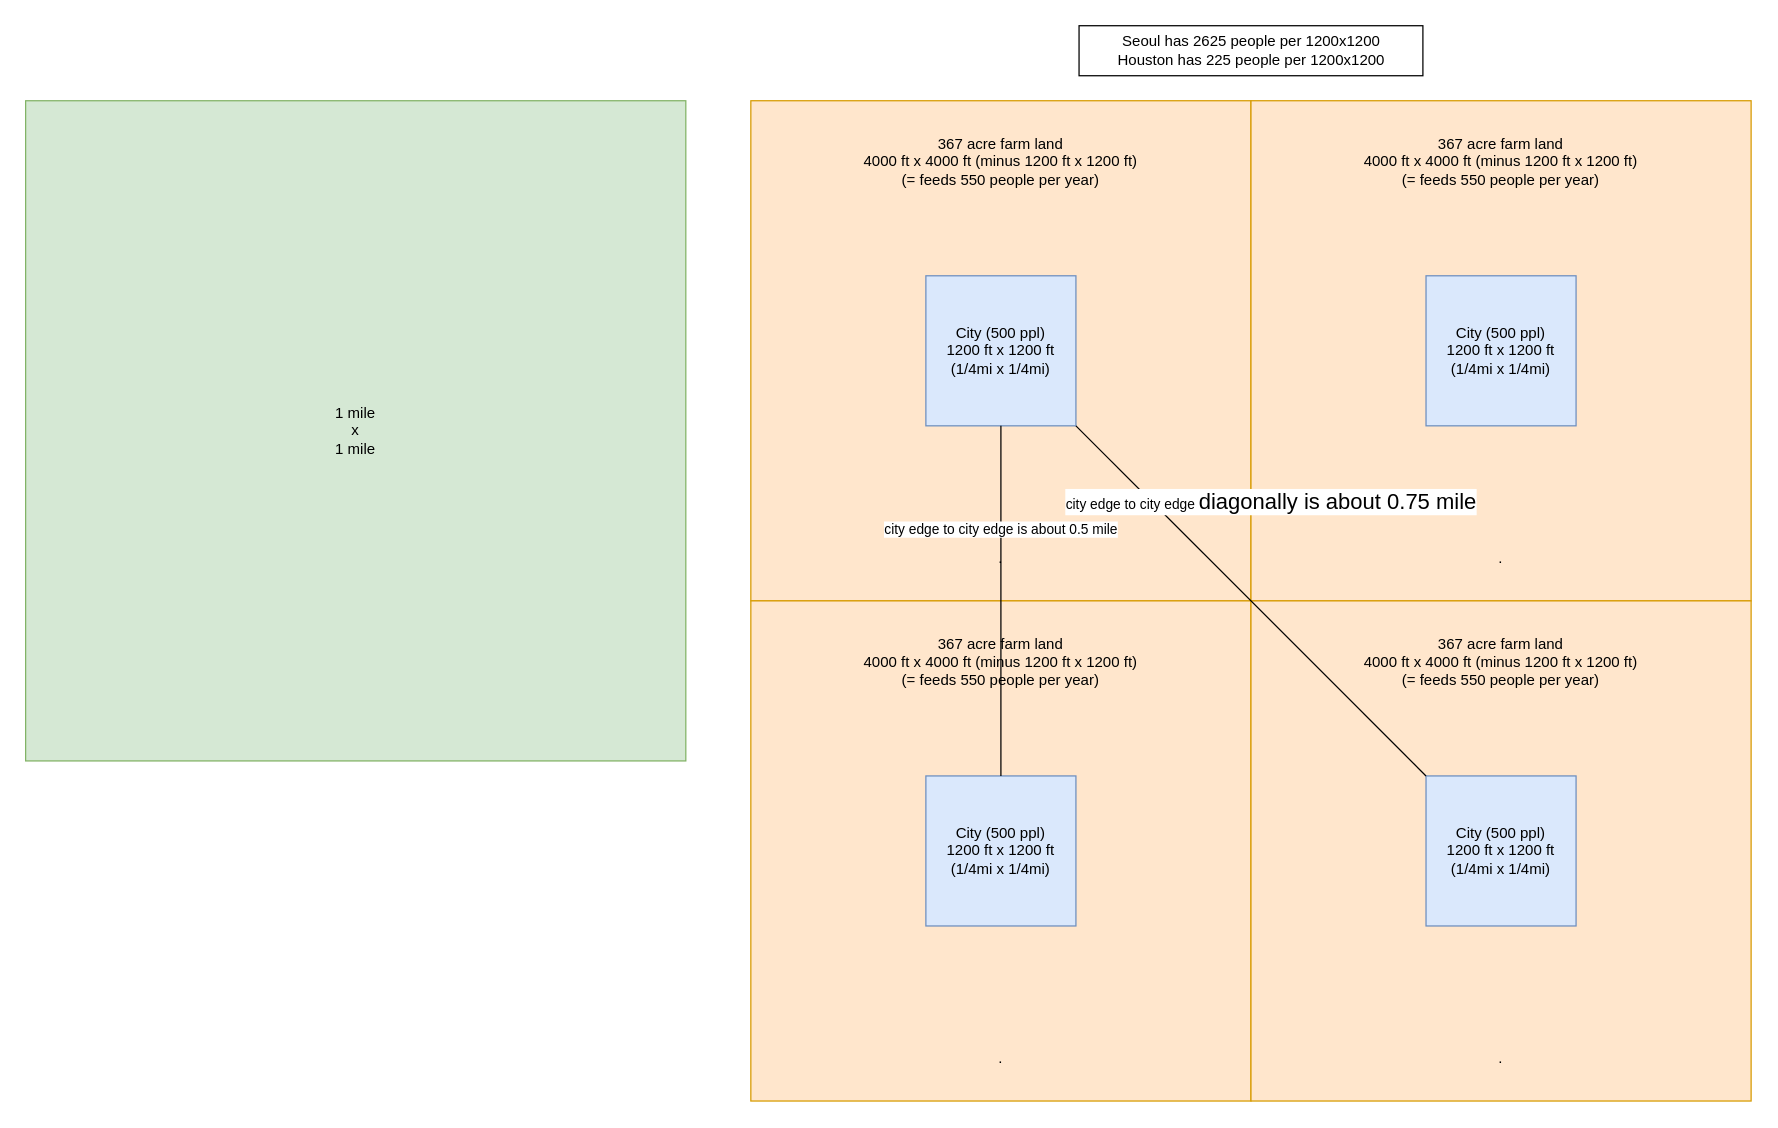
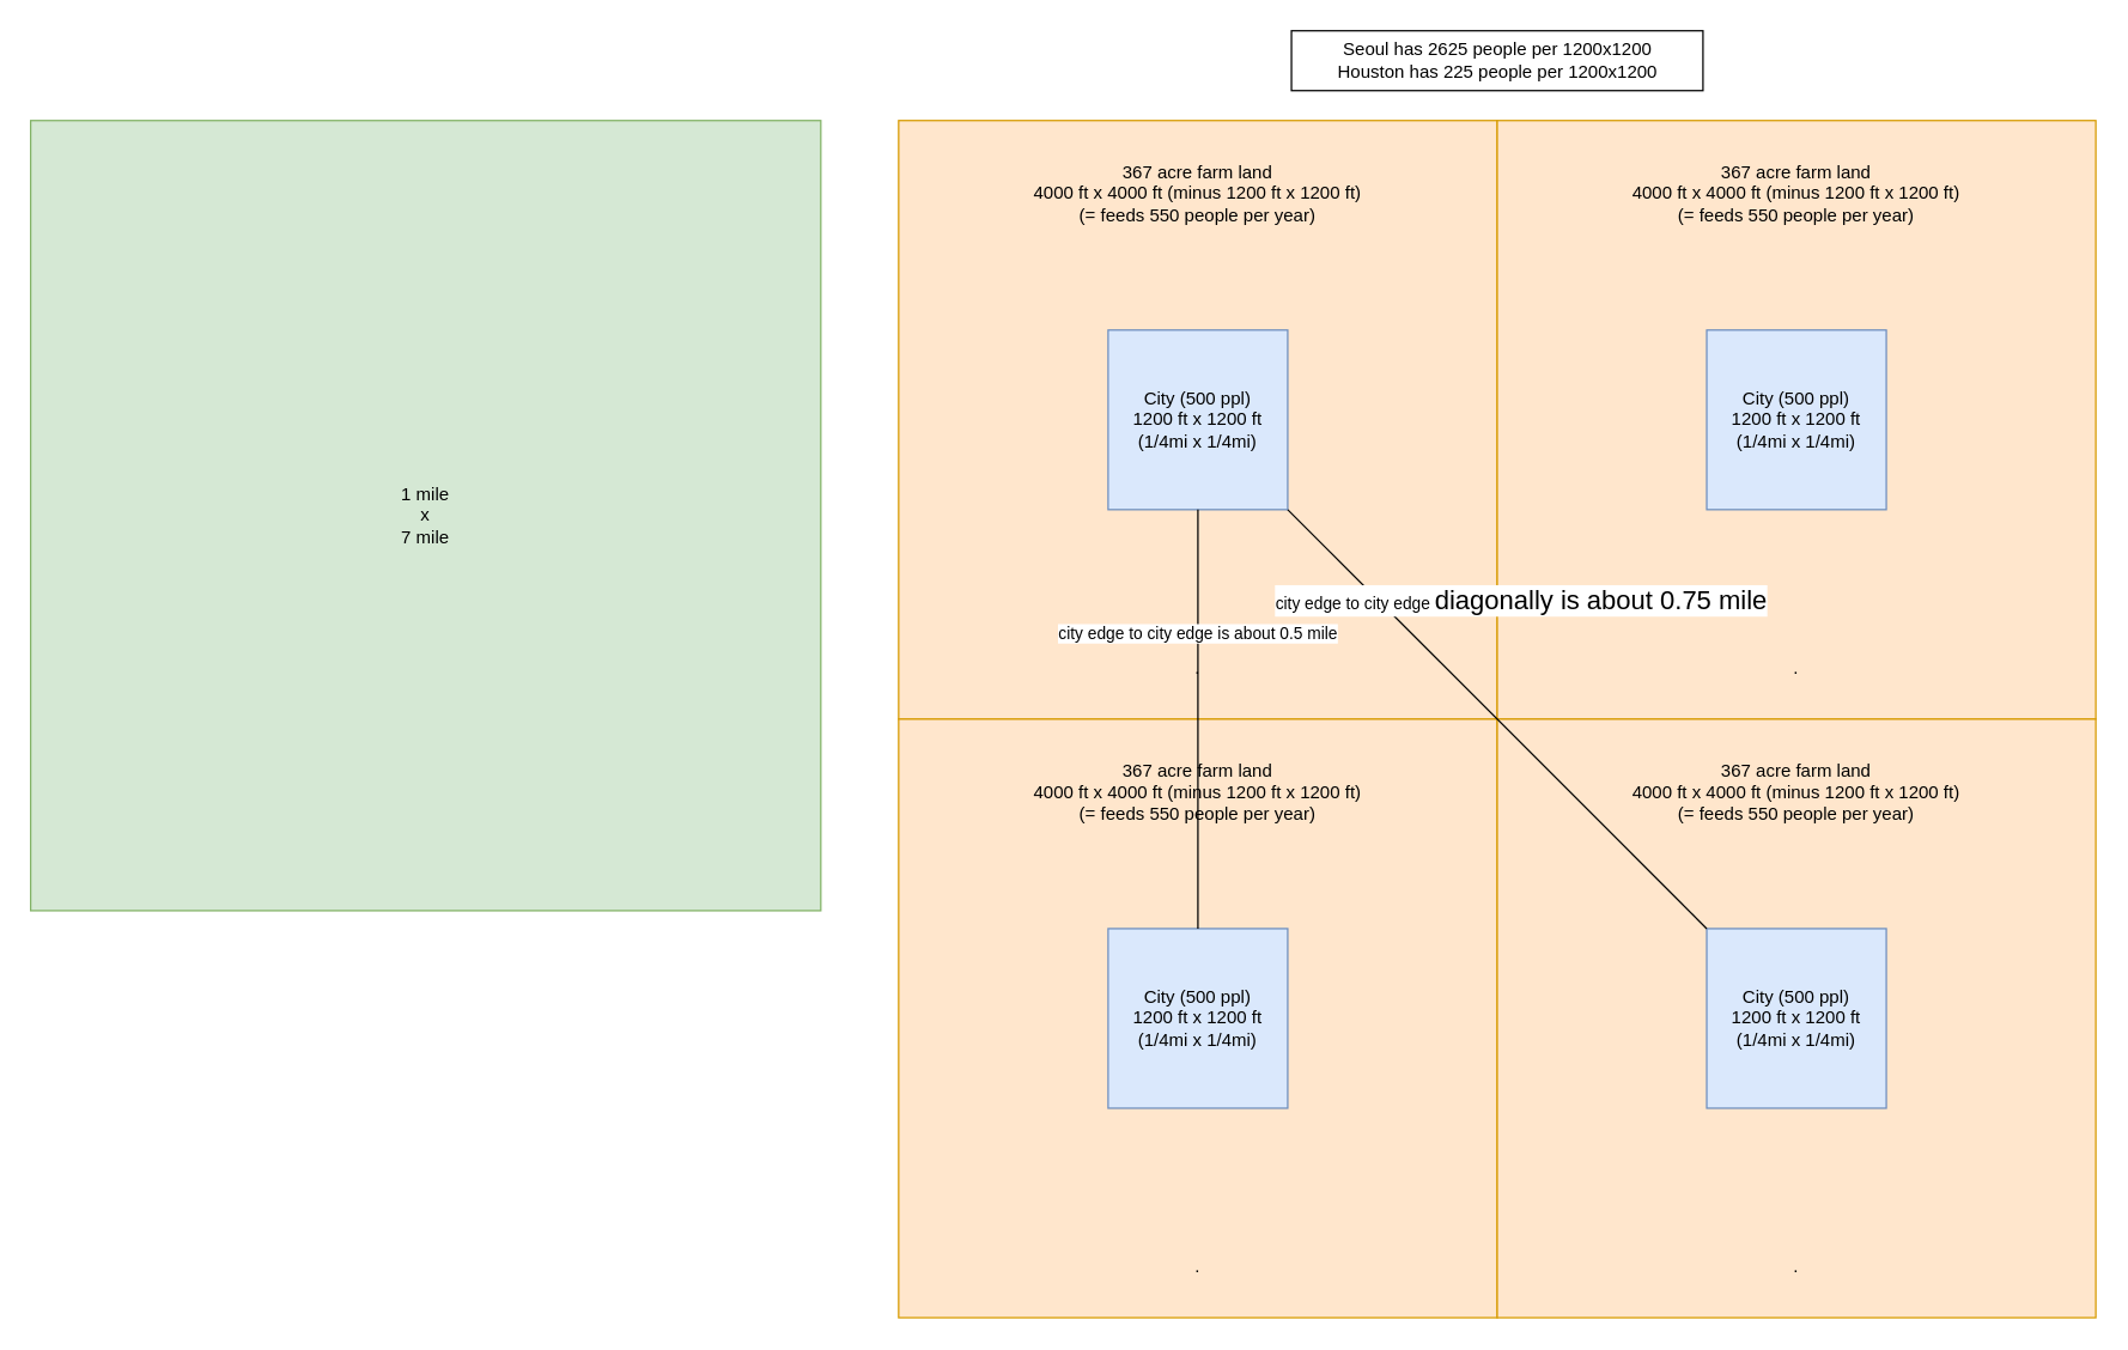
- <mxCell id="15" value="1 mile&lt;br&gt;x&lt;br&gt;1 mile" style="rounded=0;whiteSpace=wrap;html=1;fillColor=#d5e8d4;strokeColor=#82b366;" vertex="1" parent="1"><mxGeometry x="20" y="80" width="528" height="528" as="geometry" /></mxCell>
+ <mxCell id="15" value="1 mile&lt;br&gt;x&lt;br&gt;7 mile" style="rounded=0;whiteSpace=wrap;html=1;fillColor=#d5e8d4;strokeColor=#82b366;" vertex="1" parent="1"><mxGeometry x="20" y="80" width="528" height="528" as="geometry" /></mxCell>
